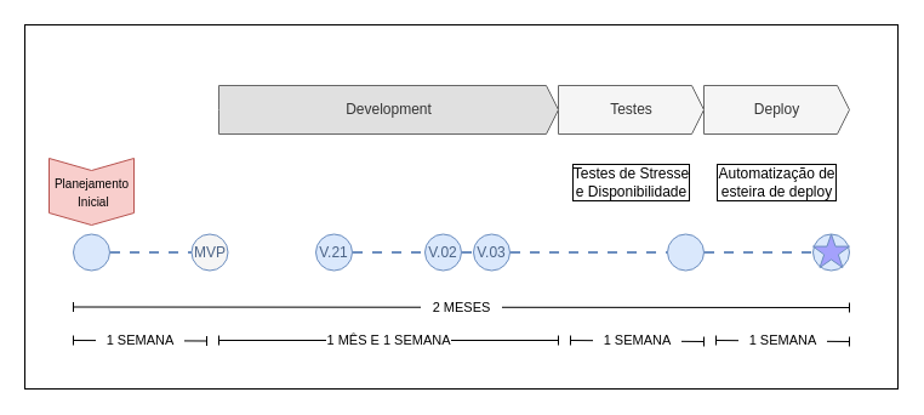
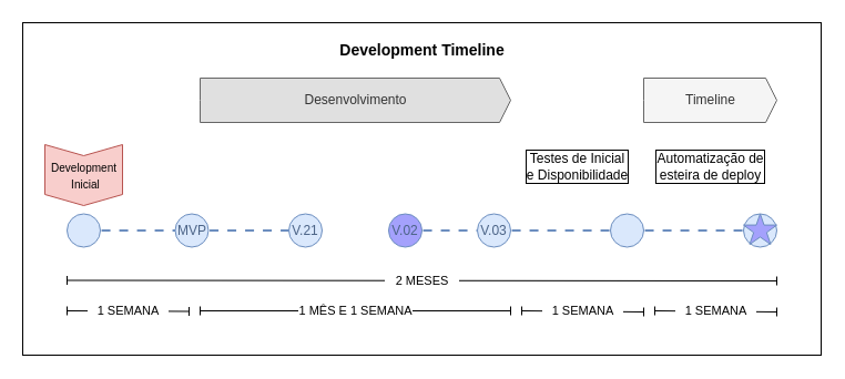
+ <mxCell id="29" value="Development Timeline" style="text;html=1;align=center;verticalAlign=middle;resizable=0;points=[];autosize=1;strokeColor=none;fillColor=none;fontSize=14;fontStyle=1" vertex="1" parent="1"><mxGeometry x="295" y="30" width="170" height="30" as="geometry" /></mxCell>
- <mxCell id="4" value="Development" style="html=1;shadow=0;dashed=0;align=center;verticalAlign=middle;shape=mxgraph.arrows2.arrow;dy=0;dx=10;notch=0;fillColor=#E0E0E0;strokeColor=#666666;fontColor=#333333;" vertex="1" parent="1"><mxGeometry x="180" y="70" width="280" height="40" as="geometry" /></mxCell>
+ <mxCell id="4" value="Desenvolvimento" style="html=1;shadow=0;dashed=0;align=center;verticalAlign=middle;shape=mxgraph.arrows2.arrow;dy=0;dx=10;notch=0;fillColor=#E0E0E0;strokeColor=#666666;fontColor=#333333;" vertex="1" parent="1"><mxGeometry x="180" y="70" width="280" height="40" as="geometry" /></mxCell>
- <mxCell id="5" value="Testes" style="html=1;shadow=0;dashed=0;align=center;verticalAlign=middle;shape=mxgraph.arrows2.arrow;dy=0;dx=10;notch=0;fillColor=#f5f5f5;strokeColor=#666666;fontColor=#333333;" vertex="1" parent="1"><mxGeometry x="460" y="70" width="120" height="40" as="geometry" /></mxCell>
- <mxCell id="6" value="Deploy" style="html=1;shadow=0;dashed=0;align=center;verticalAlign=middle;shape=mxgraph.arrows2.arrow;dy=0;dx=10;notch=0;fillColor=#f5f5f5;strokeColor=#666666;fontColor=#333333;" vertex="1" parent="1"><mxGeometry x="580" y="70" width="120" height="40" as="geometry" /></mxCell>
+ <mxCell id="6" value="Timeline" style="html=1;shadow=0;dashed=0;align=center;verticalAlign=middle;shape=mxgraph.arrows2.arrow;dy=0;dx=10;notch=0;fillColor=#f5f5f5;strokeColor=#666666;fontColor=#333333;" vertex="1" parent="1"><mxGeometry x="580" y="70" width="120" height="40" as="geometry" /></mxCell>
- <mxCell id="27" value="Testes de Stresse &lt;br&gt;e Disponibilidade" style="text;html=1;align=center;verticalAlign=middle;resizable=0;points=[];autosize=1;labelBorderColor=default;" vertex="1" parent="1"><mxGeometry x="460" y="130" width="120" height="40" as="geometry" /></mxCell>
+ <mxCell id="27" value="Testes de Inicial &lt;br&gt;e Disponibilidade" style="text;html=1;align=center;verticalAlign=middle;resizable=0;points=[];autosize=1;labelBorderColor=default;" vertex="1" parent="1"><mxGeometry x="460" y="130" width="120" height="40" as="geometry" /></mxCell>
- <mxCell id="8" value="&lt;font style=&quot;font-size: 10px;&quot;&gt;Planejamento&lt;br&gt;&amp;nbsp;Inicial&lt;/font&gt;" style="text;html=1;align=center;verticalAlign=middle;resizable=0;points=[];autosize=1;strokeColor=none;fillColor=none;" vertex="1" parent="1"><mxGeometry x="35" y="137.5" width="80" height="40" as="geometry" /></mxCell>
+ <mxCell id="8" value="&lt;font style=&quot;font-size: 10px;&quot;&gt;Development&lt;br&gt;&amp;nbsp;Inicial&lt;/font&gt;" style="text;html=1;align=center;verticalAlign=middle;resizable=0;points=[];autosize=1;strokeColor=none;fillColor=none;" vertex="1" parent="1"><mxGeometry x="35" y="137.5" width="80" height="40" as="geometry" /></mxCell>
- <mxCell id="12" value="MVP" style="ellipse;whiteSpace=wrap;html=1;aspect=fixed;fillColor=#f5f5f5;strokeColor=#6c8ebf;fontColor=#4C6487;" vertex="1" parent="1"><mxGeometry x="157.5" y="192.5" width="30" height="30" as="geometry" /></mxCell>
+ <mxCell id="12" value="MVP" style="ellipse;whiteSpace=wrap;html=1;aspect=fixed;fillColor=#dae8fc;strokeColor=#6c8ebf;fontColor=#4C6487;" vertex="1" parent="1"><mxGeometry x="157.5" y="192.5" width="30" height="30" as="geometry" /></mxCell>
+ <mxCell id="11" style="edgeStyle=orthogonalEdgeStyle;rounded=0;orthogonalLoop=1;jettySize=auto;html=1;exitX=1;exitY=0.5;exitDx=0;exitDy=0;endArrow=none;endFill=0;flowAnimation=1;strokeWidth=2;fillColor=#dae8fc;strokeColor=#6c8ebf;" edge="1" parent="1" source="12" target="14"><mxGeometry relative="1" as="geometry" /></mxCell>
- <mxCell id="13" style="edgeStyle=orthogonalEdgeStyle;rounded=0;orthogonalLoop=1;jettySize=auto;html=1;exitX=1;exitY=0.5;exitDx=0;exitDy=0;entryX=0;entryY=0.5;entryDx=0;entryDy=0;endArrow=none;endFill=0;flowAnimation=1;strokeWidth=2;fillColor=#dae8fc;strokeColor=#6c8ebf;" edge="1" parent="1" source="14" target="16"><mxGeometry relative="1" as="geometry" /></mxCell>
- <mxCell id="16" value="V.02" style="ellipse;whiteSpace=wrap;html=1;aspect=fixed;fillColor=#dae8fc;strokeColor=#6c8ebf;fontColor=#4C6487;" vertex="1" parent="1"><mxGeometry x="350" y="192.5" width="30" height="30" as="geometry" /></mxCell>
+ <mxCell id="16" value="V.02" style="ellipse;whiteSpace=wrap;html=1;aspect=fixed;fillColor=#a4a1fc;strokeColor=#6c8ebf;fontColor=#4C6487;" vertex="1" parent="1"><mxGeometry x="350" y="192.5" width="30" height="30" as="geometry" /></mxCell>
- <mxCell id="18" value="V.03" style="ellipse;whiteSpace=wrap;html=1;aspect=fixed;fillColor=#dae8fc;strokeColor=#6c8ebf;fontColor=#4C6487;" vertex="1" parent="1"><mxGeometry x="390" y="192.5" width="30" height="30" as="geometry" /></mxCell>
+ <mxCell id="18" value="V.03" style="ellipse;whiteSpace=wrap;html=1;aspect=fixed;fillColor=#dae8fc;strokeColor=#6c8ebf;fontColor=#4C6487;" vertex="1" parent="1"><mxGeometry x="430" y="192.5" width="30" height="30" as="geometry" /></mxCell>
